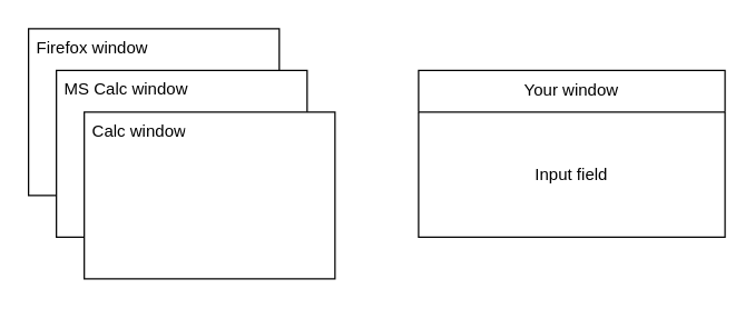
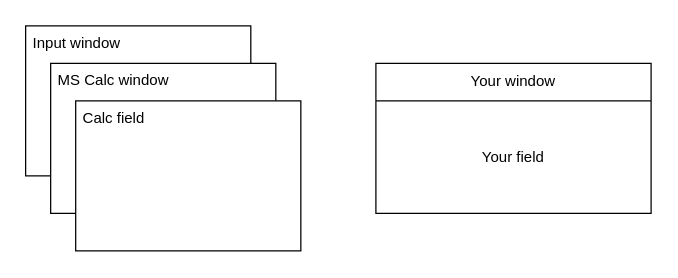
- <mxCell id="3" value="Firefox window" style="text;strokeColor=none;fillColor=none;spacingLeft=4;spacingRight=4;overflow=hidden;rotatable=0;points=[[0,0.5],[1,0.5]];portConstraint=eastwest;fontSize=12;whiteSpace=wrap;html=1;" parent="1" vertex="1"><mxGeometry x="20" y="20" width="100" height="20" as="geometry" /></mxCell>
+ <mxCell id="3" value="Input window" style="text;strokeColor=none;fillColor=none;spacingLeft=4;spacingRight=4;overflow=hidden;rotatable=0;points=[[0,0.5],[1,0.5]];portConstraint=eastwest;fontSize=12;whiteSpace=wrap;html=1;" parent="1" vertex="1"><mxGeometry x="20" y="20" width="100" height="20" as="geometry" /></mxCell>
- <mxCell id="7" value="Calc window" style="text;strokeColor=none;fillColor=none;spacingLeft=4;spacingRight=4;overflow=hidden;rotatable=0;points=[[0,0.5],[1,0.5]];portConstraint=eastwest;fontSize=12;whiteSpace=wrap;html=1;" parent="1" vertex="1"><mxGeometry x="60" y="80" width="100" height="20" as="geometry" /></mxCell>
+ <mxCell id="7" value="Calc field" style="text;strokeColor=none;fillColor=none;spacingLeft=4;spacingRight=4;overflow=hidden;rotatable=0;points=[[0,0.5],[1,0.5]];portConstraint=eastwest;fontSize=12;whiteSpace=wrap;html=1;" parent="1" vertex="1"><mxGeometry x="60" y="80" width="100" height="20" as="geometry" /></mxCell>
- <mxCell id="10" value="Input field" style="text;strokeColor=none;fillColor=none;align=center;verticalAlign=middle;spacingLeft=4;spacingRight=4;overflow=hidden;points=[[0,0.5],[1,0.5]];portConstraint=eastwest;rotatable=0;whiteSpace=wrap;html=1;" parent="8" vertex="1"><mxGeometry y="60" width="220" height="30" as="geometry" /></mxCell>
+ <mxCell id="10" value="Your field" style="text;strokeColor=none;fillColor=none;align=center;verticalAlign=middle;spacingLeft=4;spacingRight=4;overflow=hidden;points=[[0,0.5],[1,0.5]];portConstraint=eastwest;rotatable=0;whiteSpace=wrap;html=1;" parent="8" vertex="1"><mxGeometry y="60" width="220" height="30" as="geometry" /></mxCell>
